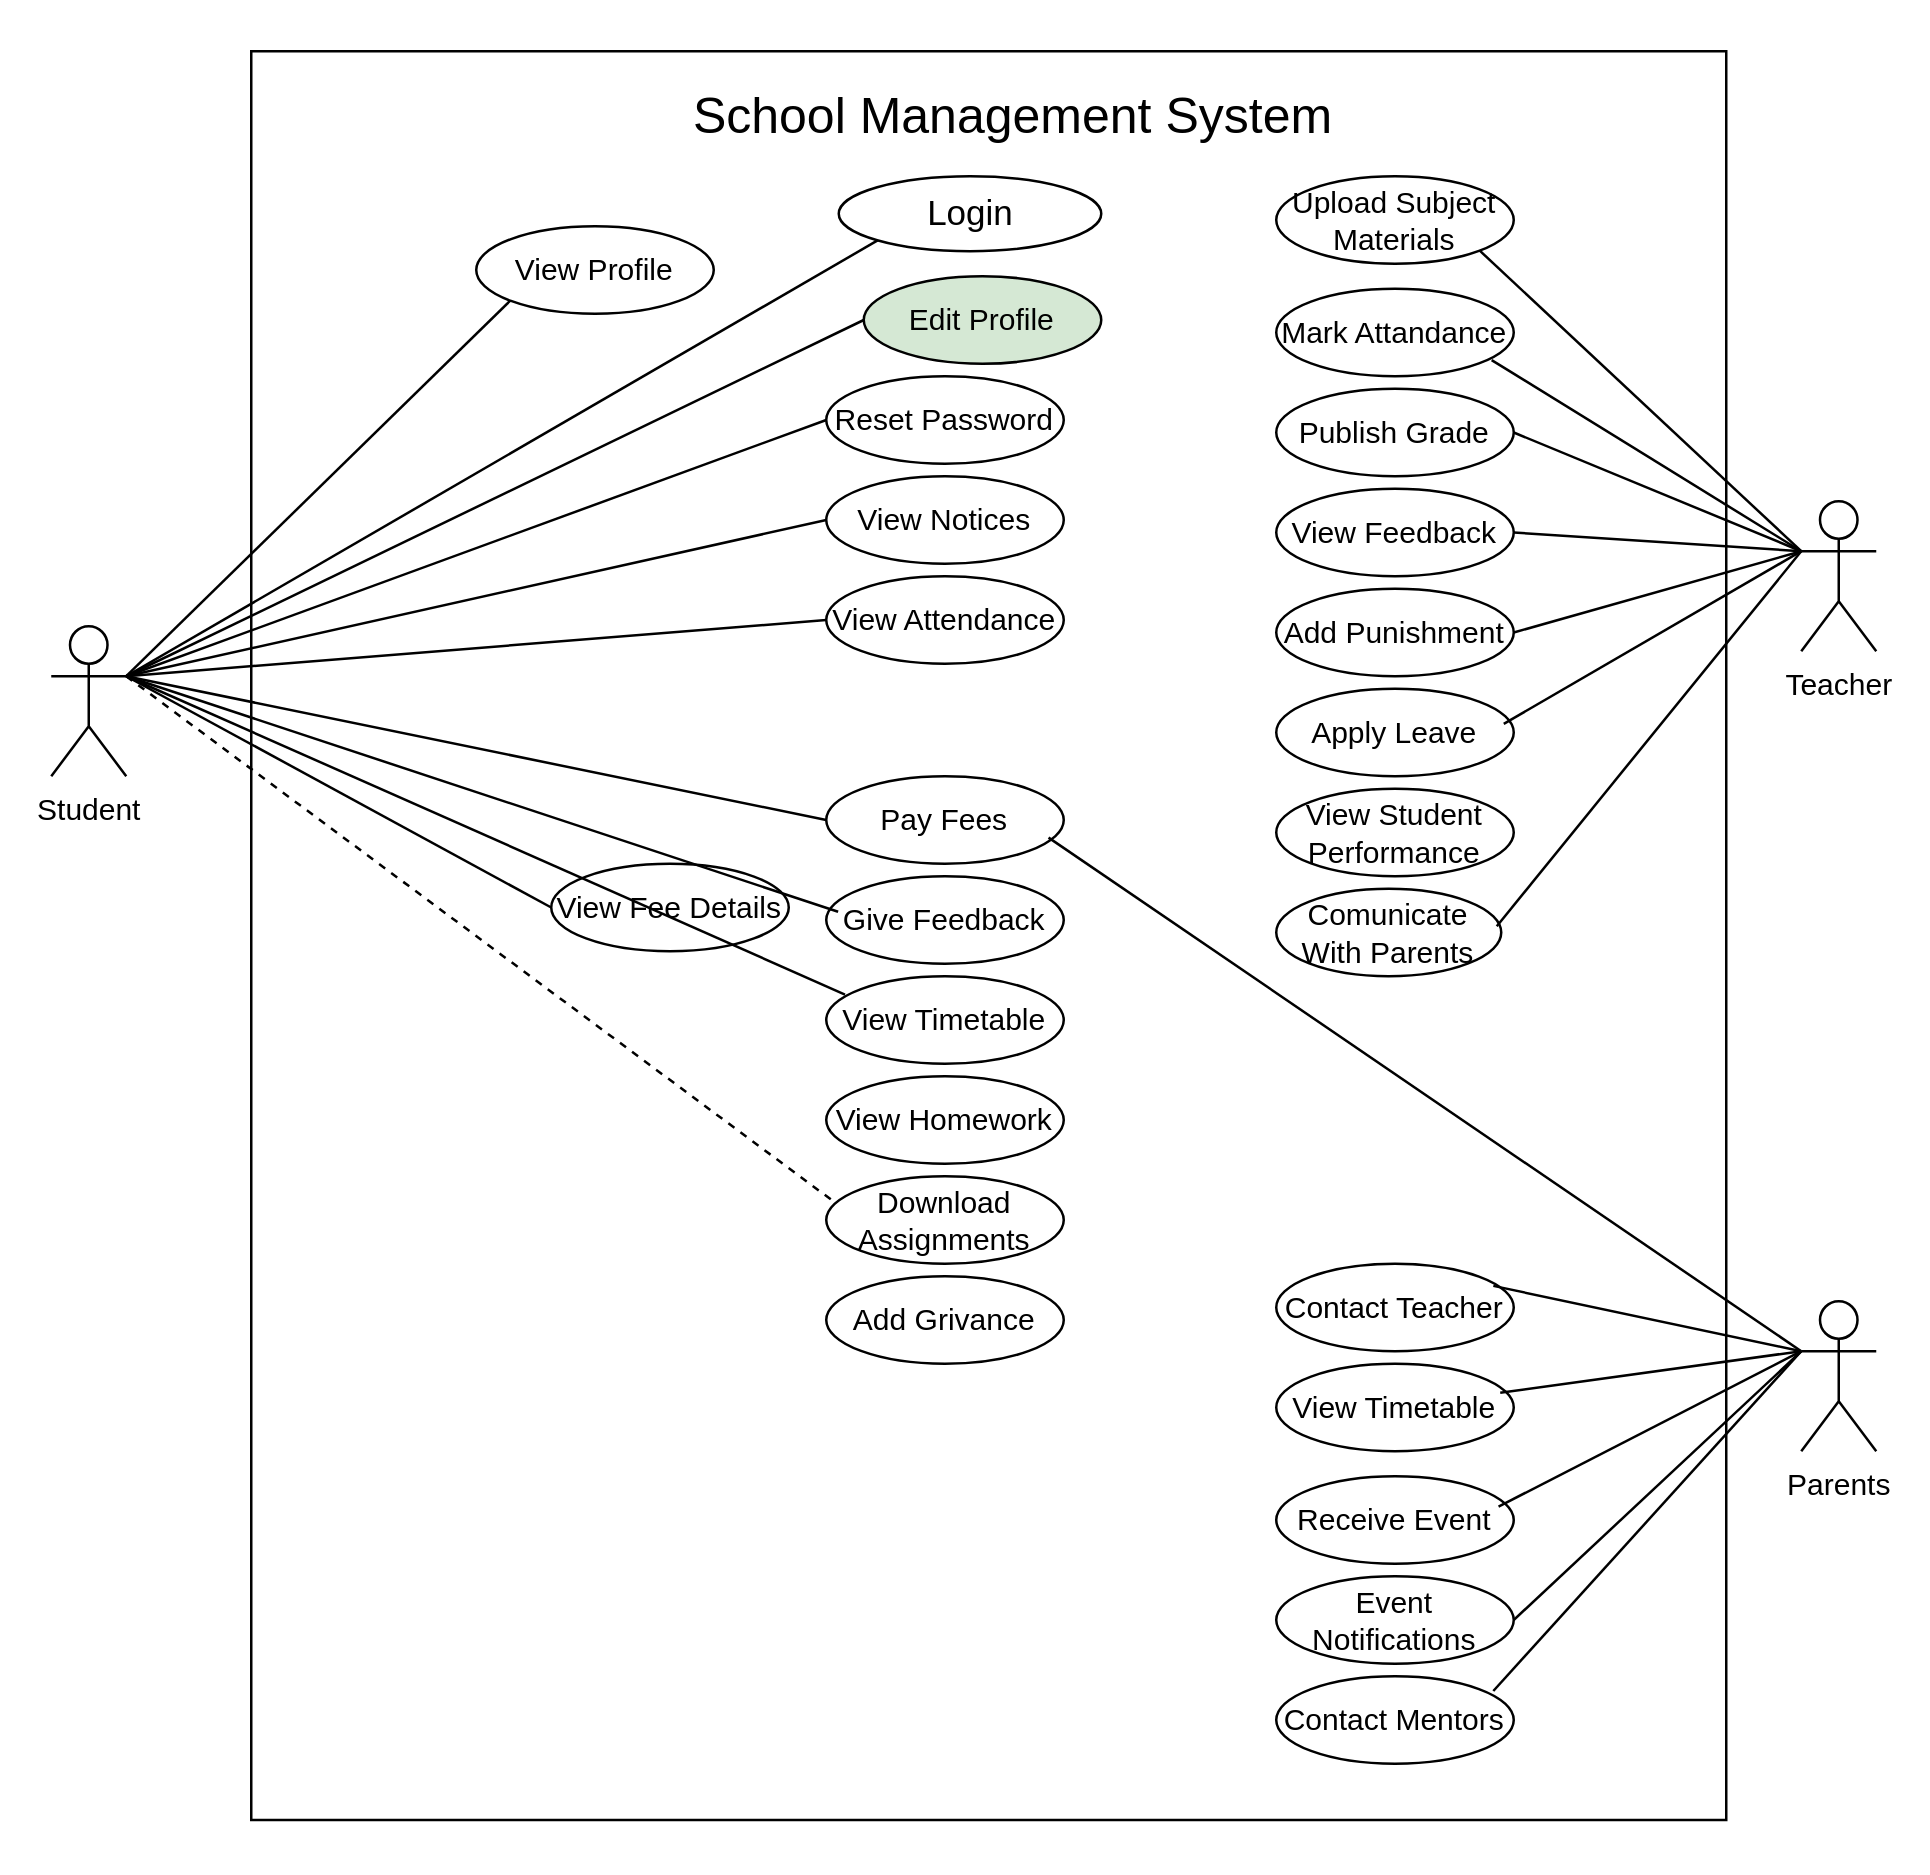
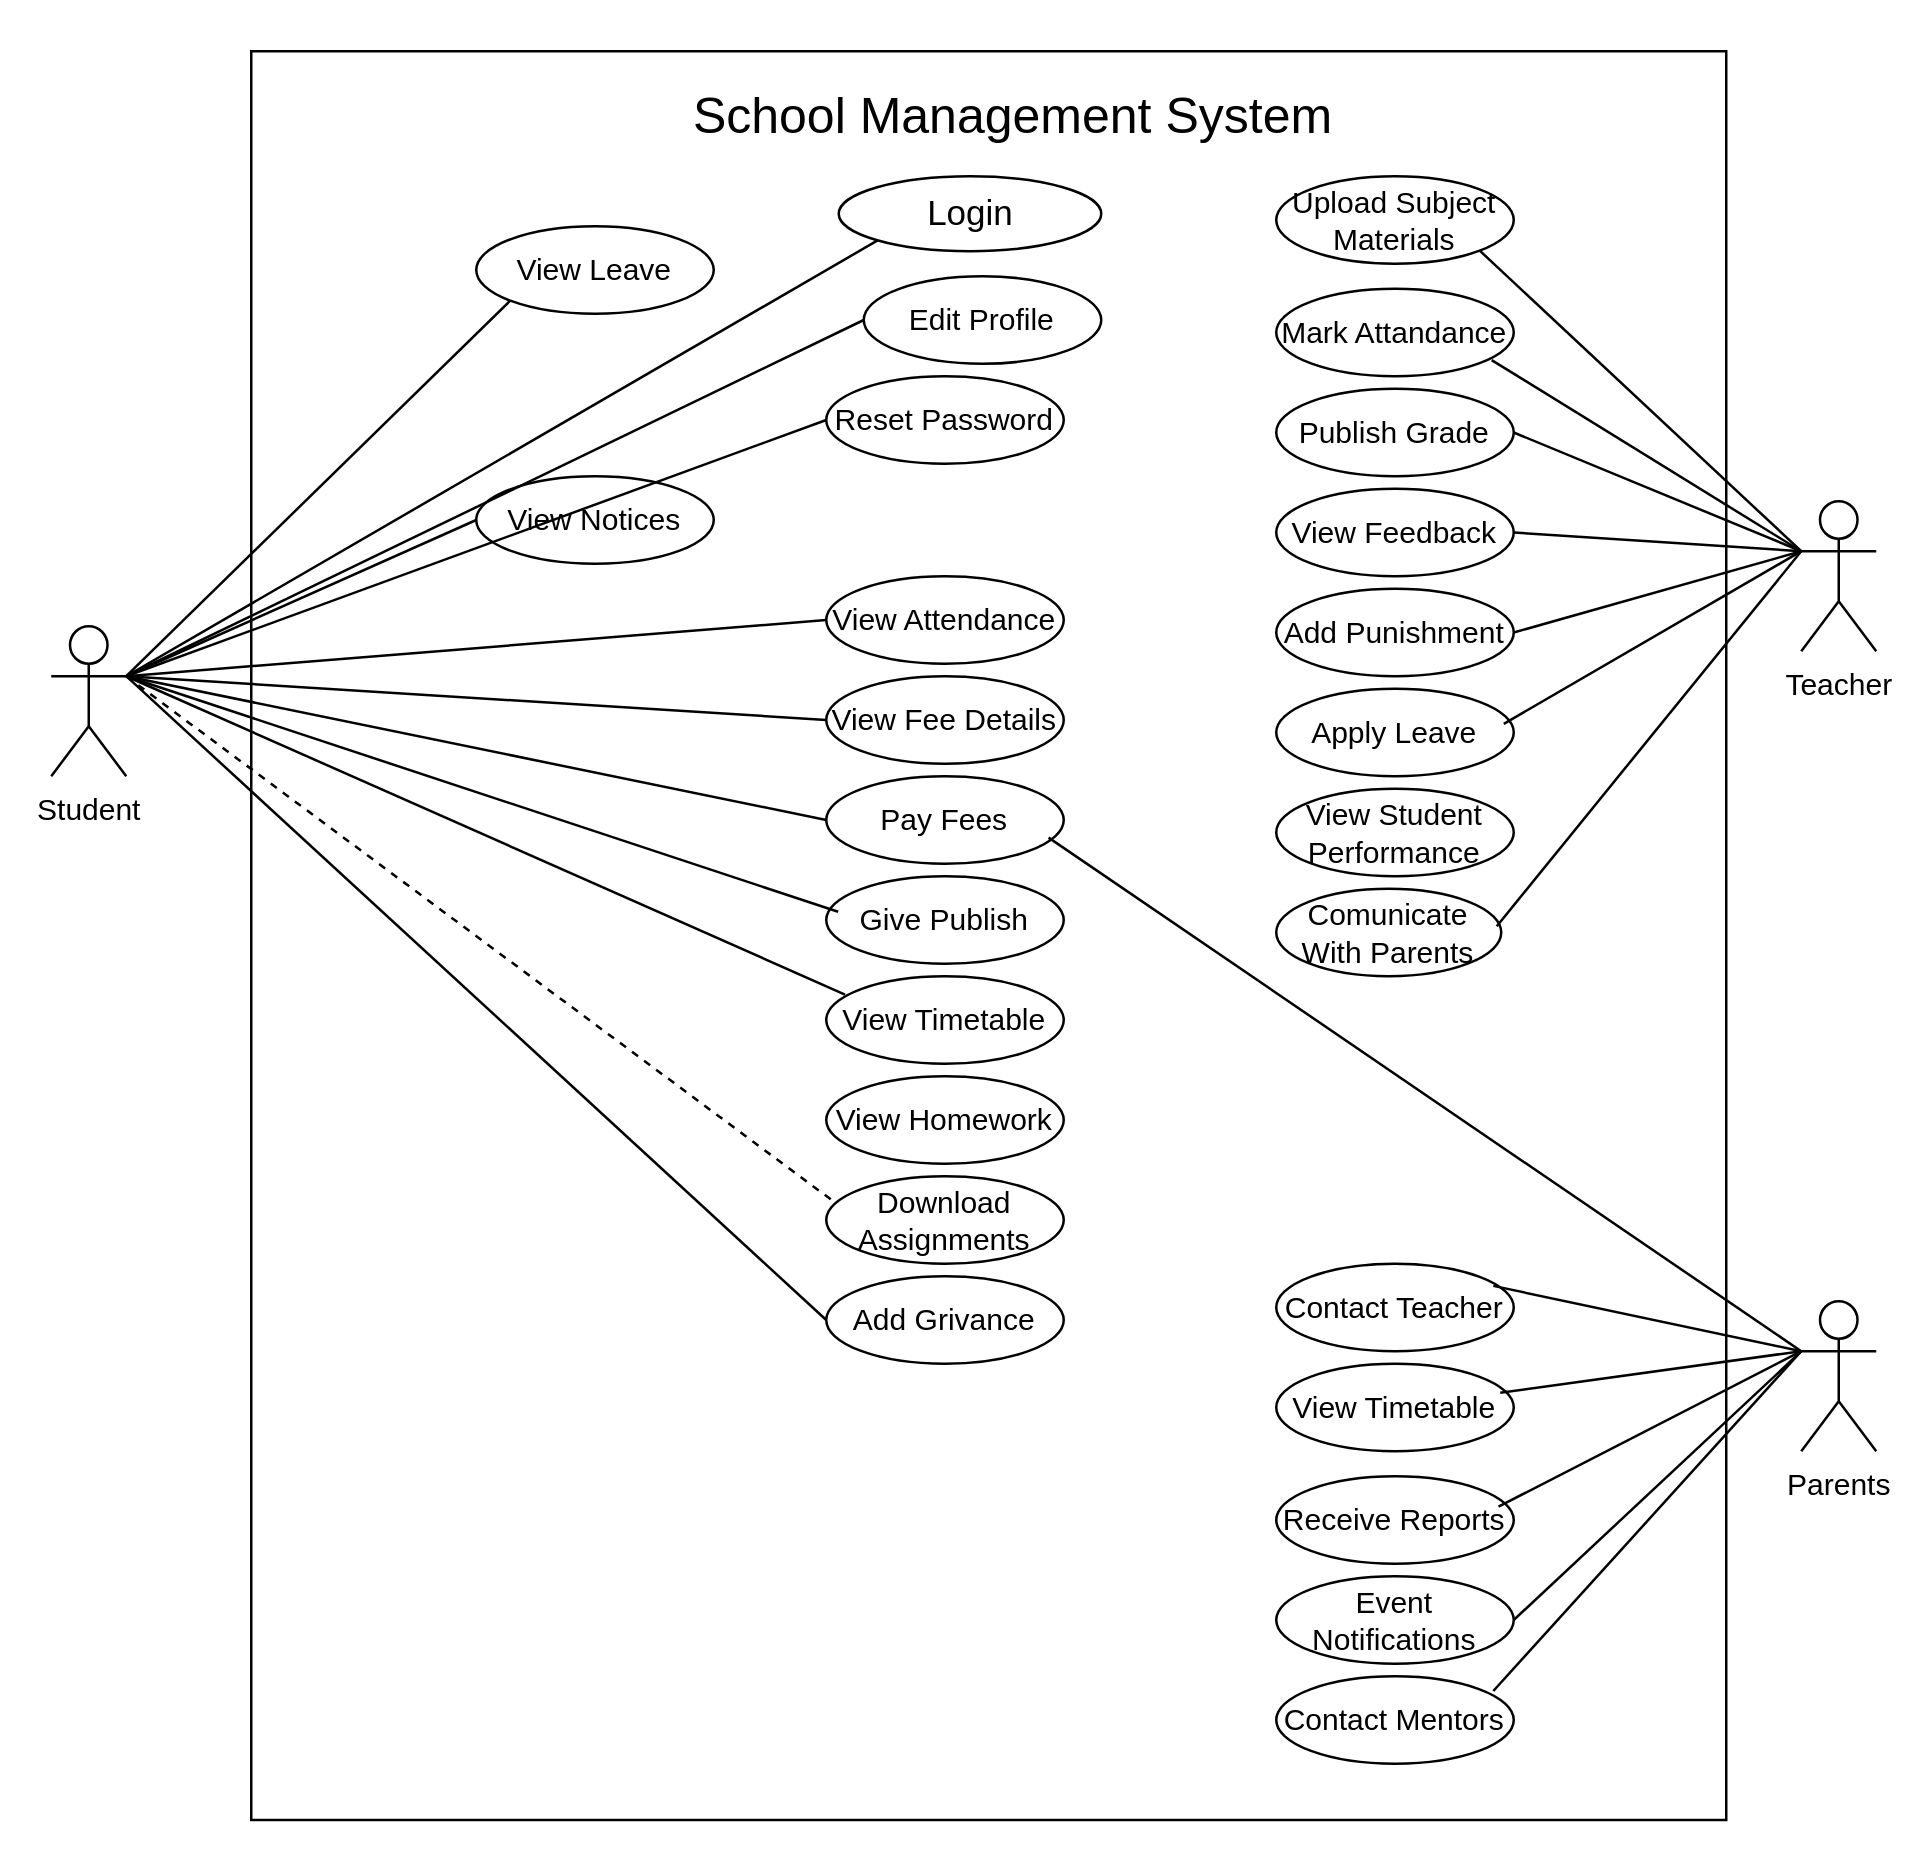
- <mxCell id="5" value="View Profile" style="ellipse;whiteSpace=wrap;html=1;" vertex="1" parent="1"><mxGeometry x="190" y="90" width="95" height="35" as="geometry" /></mxCell>
+ <mxCell id="5" value="View Leave" style="ellipse;whiteSpace=wrap;html=1;" vertex="1" parent="1"><mxGeometry x="190" y="90" width="95" height="35" as="geometry" /></mxCell>
- <mxCell id="9" value="Edit Profile" style="ellipse;whiteSpace=wrap;html=1;fillColor=#d5e8d4;" vertex="1" parent="1"><mxGeometry x="345" y="110" width="95" height="35" as="geometry" /></mxCell>
+ <mxCell id="9" value="Edit Profile" style="ellipse;whiteSpace=wrap;html=1;" vertex="1" parent="1"><mxGeometry x="345" y="110" width="95" height="35" as="geometry" /></mxCell>
- <mxCell id="11" value="View Notices" style="ellipse;whiteSpace=wrap;html=1;" vertex="1" parent="1"><mxGeometry x="330" y="190" width="95" height="35" as="geometry" /></mxCell>
+ <mxCell id="11" value="View Notices" style="ellipse;whiteSpace=wrap;html=1;" vertex="1" parent="1"><mxGeometry x="190" y="190" width="95" height="35" as="geometry" /></mxCell>
- <mxCell id="13" value="View Fee Details" style="ellipse;whiteSpace=wrap;html=1;" vertex="1" parent="1"><mxGeometry x="220" y="345" width="95" height="35" as="geometry" /></mxCell>
+ <mxCell id="13" value="View Fee Details" style="ellipse;whiteSpace=wrap;html=1;" vertex="1" parent="1"><mxGeometry x="330" y="270" width="95" height="35" as="geometry" /></mxCell>
- <mxCell id="15" value="Give Feedback" style="ellipse;whiteSpace=wrap;html=1;" vertex="1" parent="1"><mxGeometry x="330" y="350" width="95" height="35" as="geometry" /></mxCell>
+ <mxCell id="15" value="Give Publish" style="ellipse;whiteSpace=wrap;html=1;" vertex="1" parent="1"><mxGeometry x="330" y="350" width="95" height="35" as="geometry" /></mxCell>
+ <mxCell id="46" value="" style="endArrow=none;html=1;rounded=0;entryX=0;entryY=0.5;entryDx=0;entryDy=0;exitX=1;exitY=0.333;exitDx=0;exitDy=0;exitPerimeter=0;" edge="1" parent="1" source="3" target="28"><mxGeometry width="50" height="50" relative="1" as="geometry"><mxPoint x="10" y="360.5" as="sourcePoint" /><mxPoint x="295" y="454.5" as="targetPoint" /></mxGeometry></mxCell>
- <mxCell id="39" value="Receive Event" style="ellipse;whiteSpace=wrap;html=1;" vertex="1" parent="1"><mxGeometry x="510" y="590" width="95" height="35" as="geometry" /></mxCell>
+ <mxCell id="39" value="Receive Reports" style="ellipse;whiteSpace=wrap;html=1;" vertex="1" parent="1"><mxGeometry x="510" y="590" width="95" height="35" as="geometry" /></mxCell>
